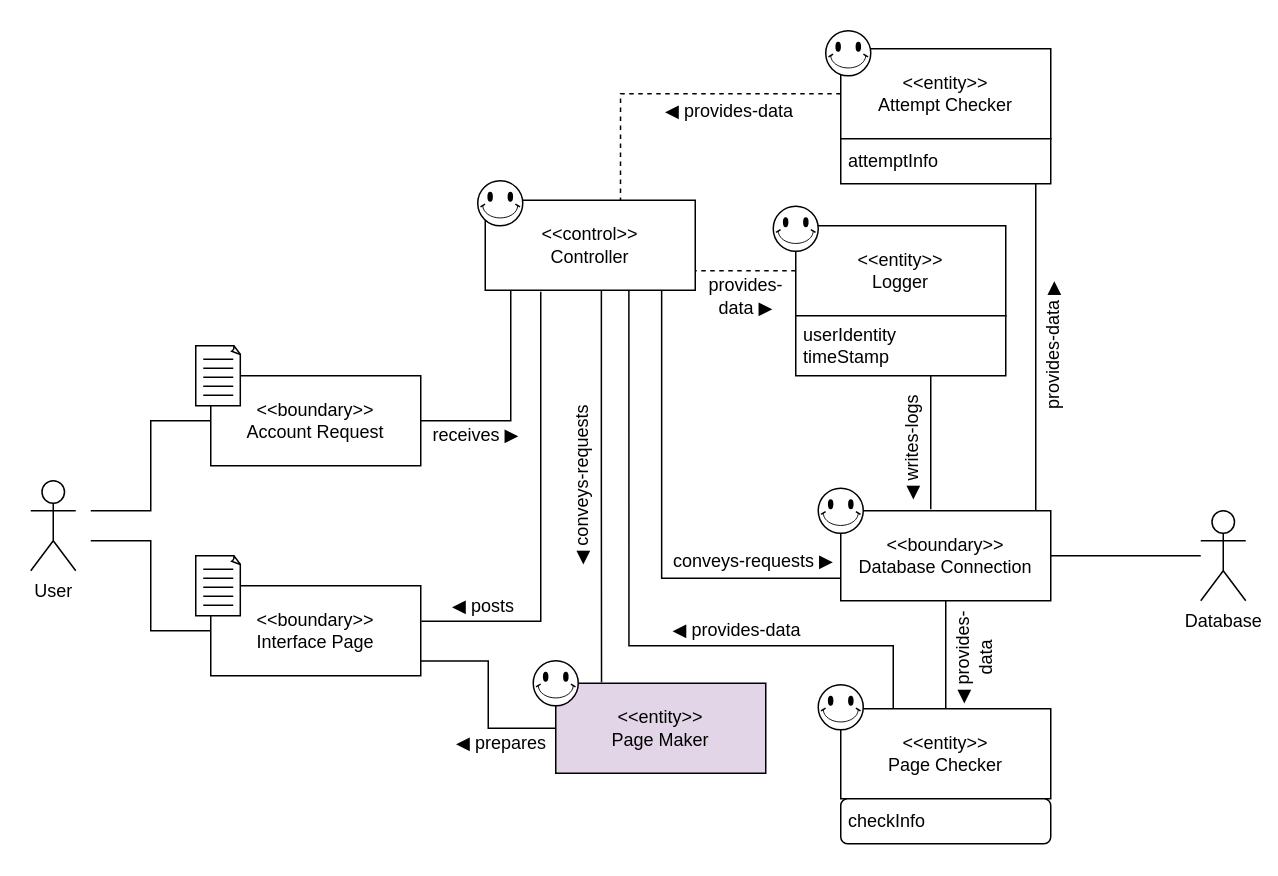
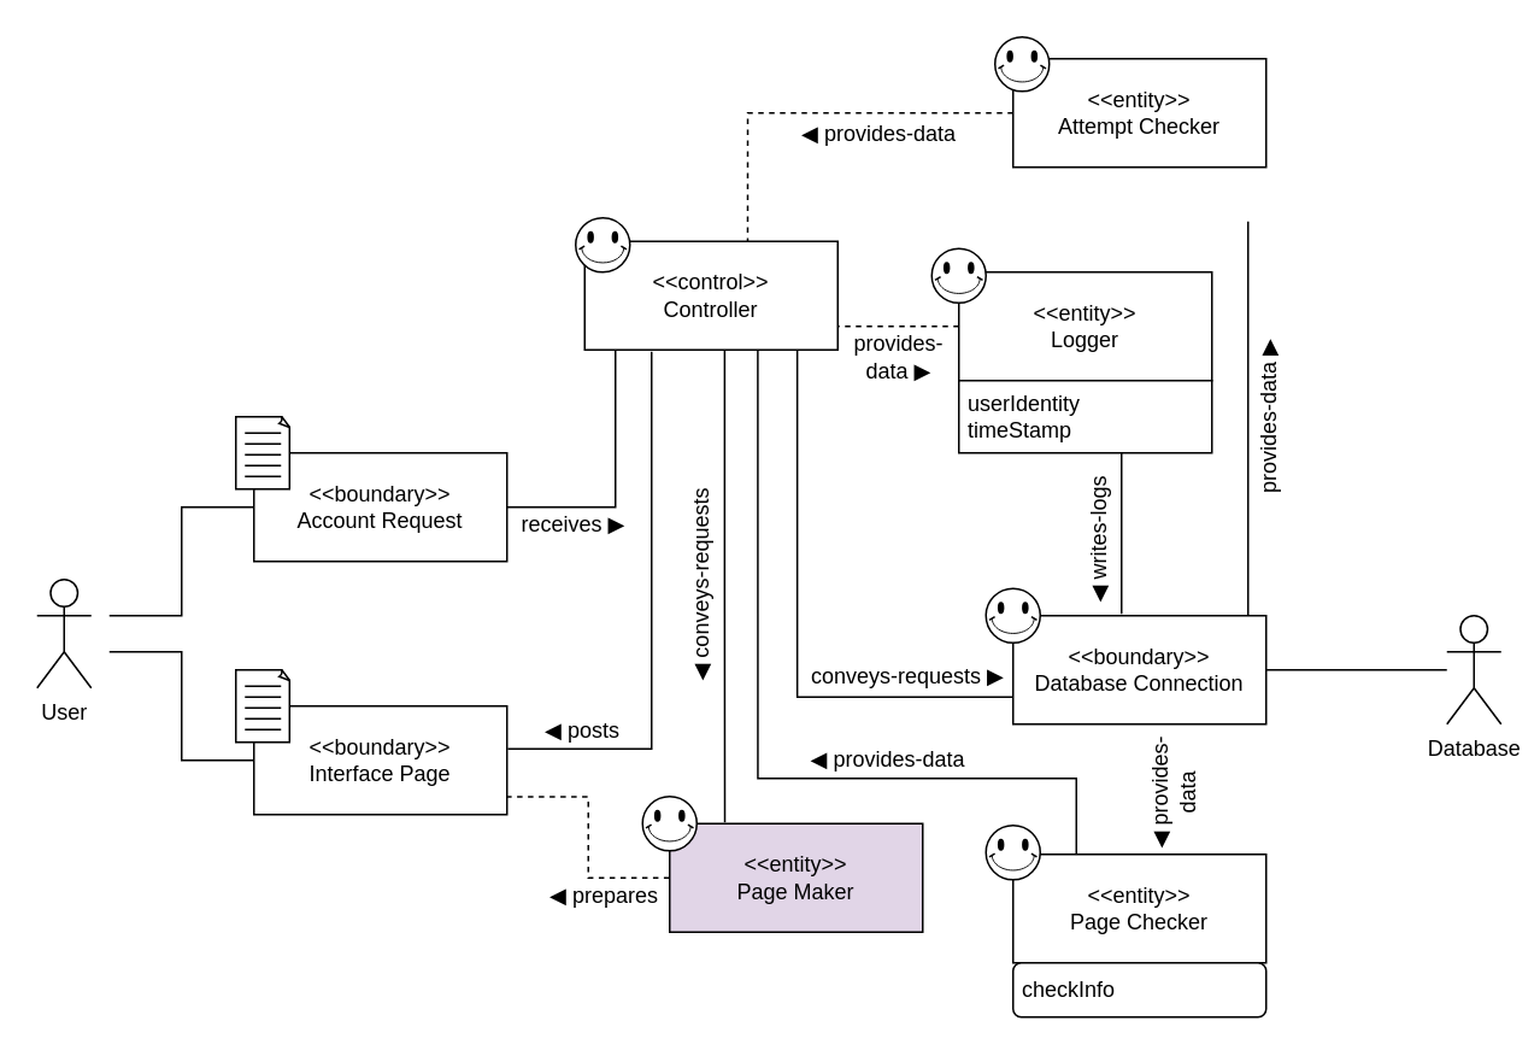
- <mxCell id="22" value="&amp;nbsp;attemptInfo" style="rounded=0;whiteSpace=wrap;html=1;align=left;" parent="20" vertex="1"><mxGeometry y="60" width="140" height="30" as="geometry" /></mxCell>
- <mxCell id="14" style="edgeStyle=orthogonalEdgeStyle;rounded=0;orthogonalLoop=1;jettySize=auto;html=1;exitX=0.5;exitY=1;exitDx=0;exitDy=0;entryX=0.5;entryY=0;entryDx=0;entryDy=0;startArrow=none;startFill=0;endArrow=none;endFill=0;" parent="1" source="16" target="18" edge="1"><mxGeometry relative="1" as="geometry" /></mxCell>
- <mxCell id="11" style="edgeStyle=orthogonalEdgeStyle;rounded=0;orthogonalLoop=1;jettySize=auto;html=1;exitX=0.997;exitY=0.836;exitDx=0;exitDy=0;entryX=0;entryY=0.5;entryDx=0;entryDy=0;startArrow=none;startFill=0;endArrow=none;endFill=0;exitPerimeter=0;" parent="1" source="13" target="8" edge="1"><mxGeometry relative="1" as="geometry"><Array as="points"><mxPoint x="325" y="440" /><mxPoint x="325" y="485" /></Array></mxGeometry></mxCell>
+ <mxCell id="11" style="edgeStyle=orthogonalEdgeStyle;rounded=0;orthogonalLoop=1;jettySize=auto;html=1;exitX=0.997;exitY=0.836;exitDx=0;exitDy=0;entryX=0;entryY=0.5;entryDx=0;entryDy=0;startArrow=none;startFill=0;endArrow=none;endFill=0;exitPerimeter=0;dashed=1;" parent="1" source="13" target="8" edge="1"><mxGeometry relative="1" as="geometry"><Array as="points"><mxPoint x="325" y="440" /><mxPoint x="325" y="485" /></Array></mxGeometry></mxCell>
